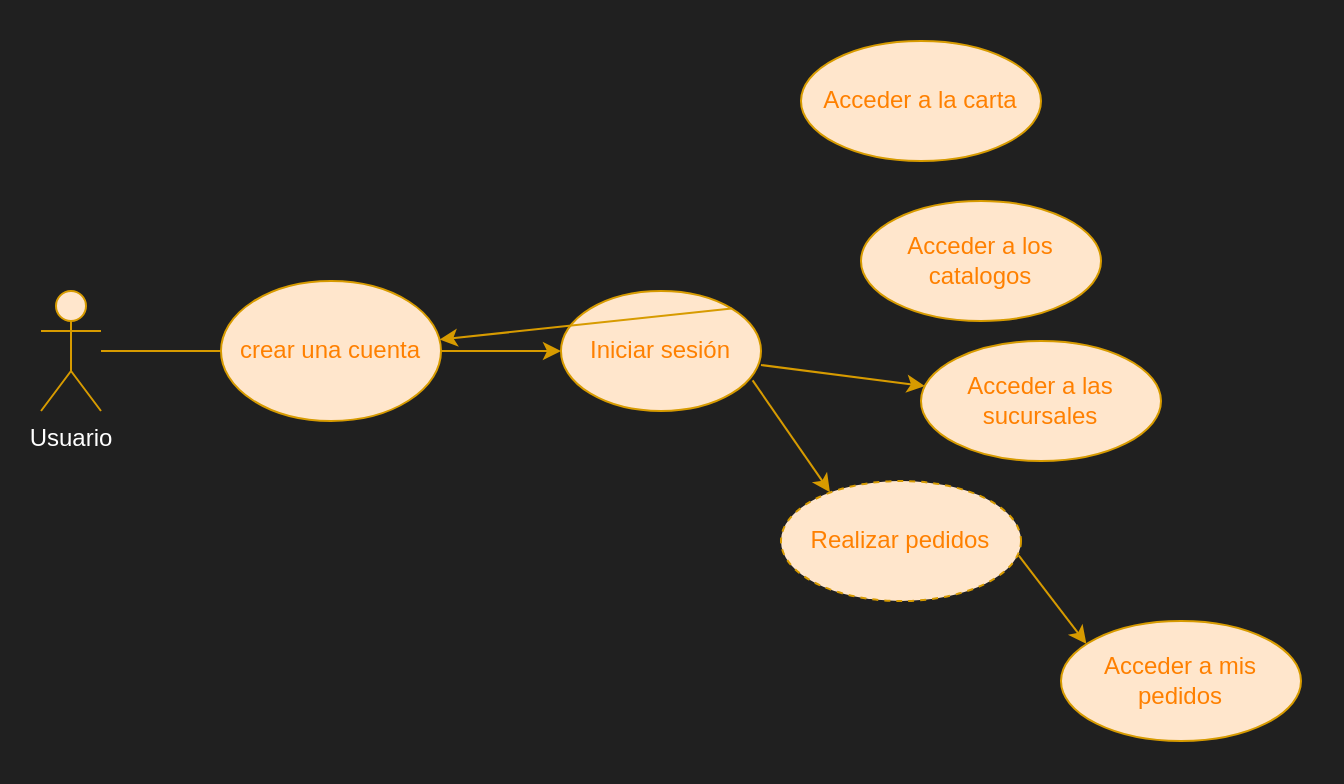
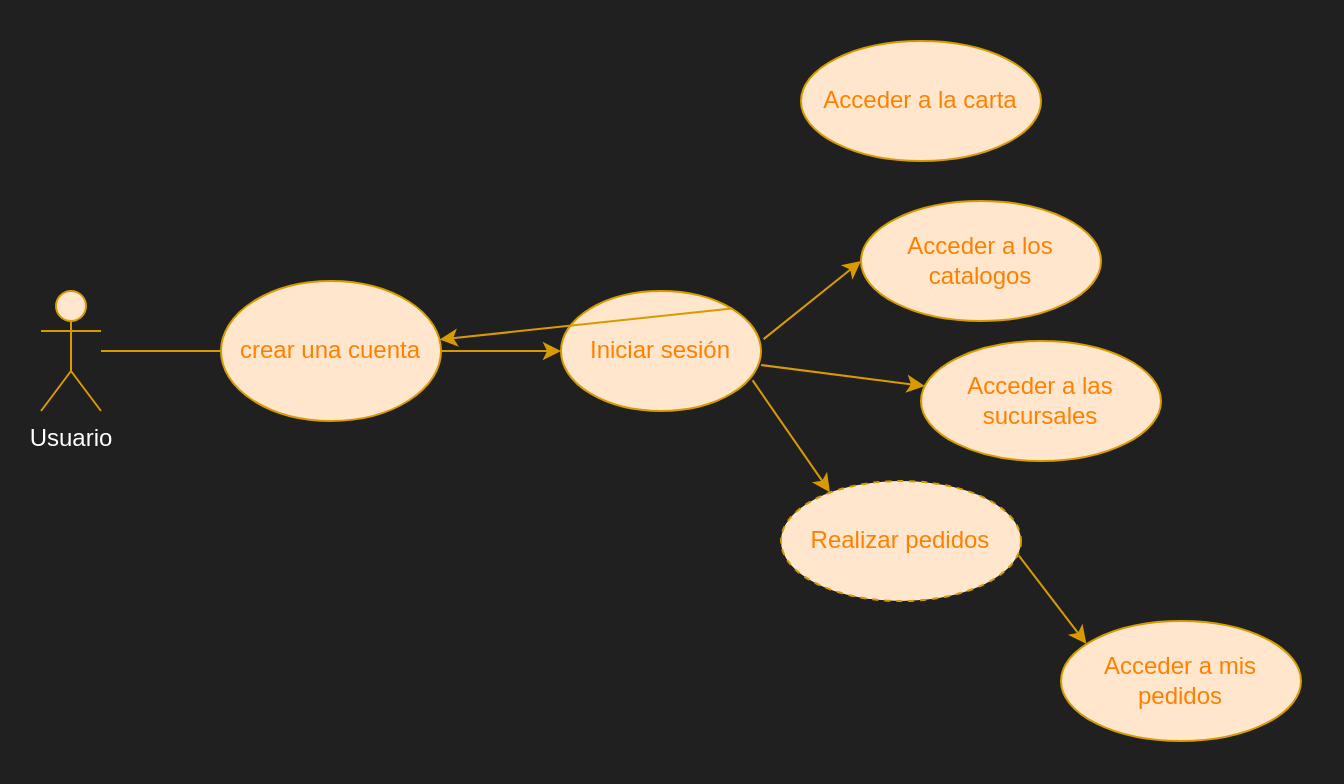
+ <mxCell id="12" value="" style="endArrow=classic;html=1;rounded=0;exitX=1.013;exitY=0.401;exitDx=0;exitDy=0;exitPerimeter=0;entryX=0;entryY=0.5;entryDx=0;entryDy=0;fillColor=#ffe6cc;strokeColor=#d79b00;" edge="1" parent="1" source="3" target="8"><mxGeometry width="50" height="50" relative="1" as="geometry"><mxPoint x="370" y="220" as="sourcePoint" /><mxPoint x="420" y="170" as="targetPoint" /></mxGeometry></mxCell>
